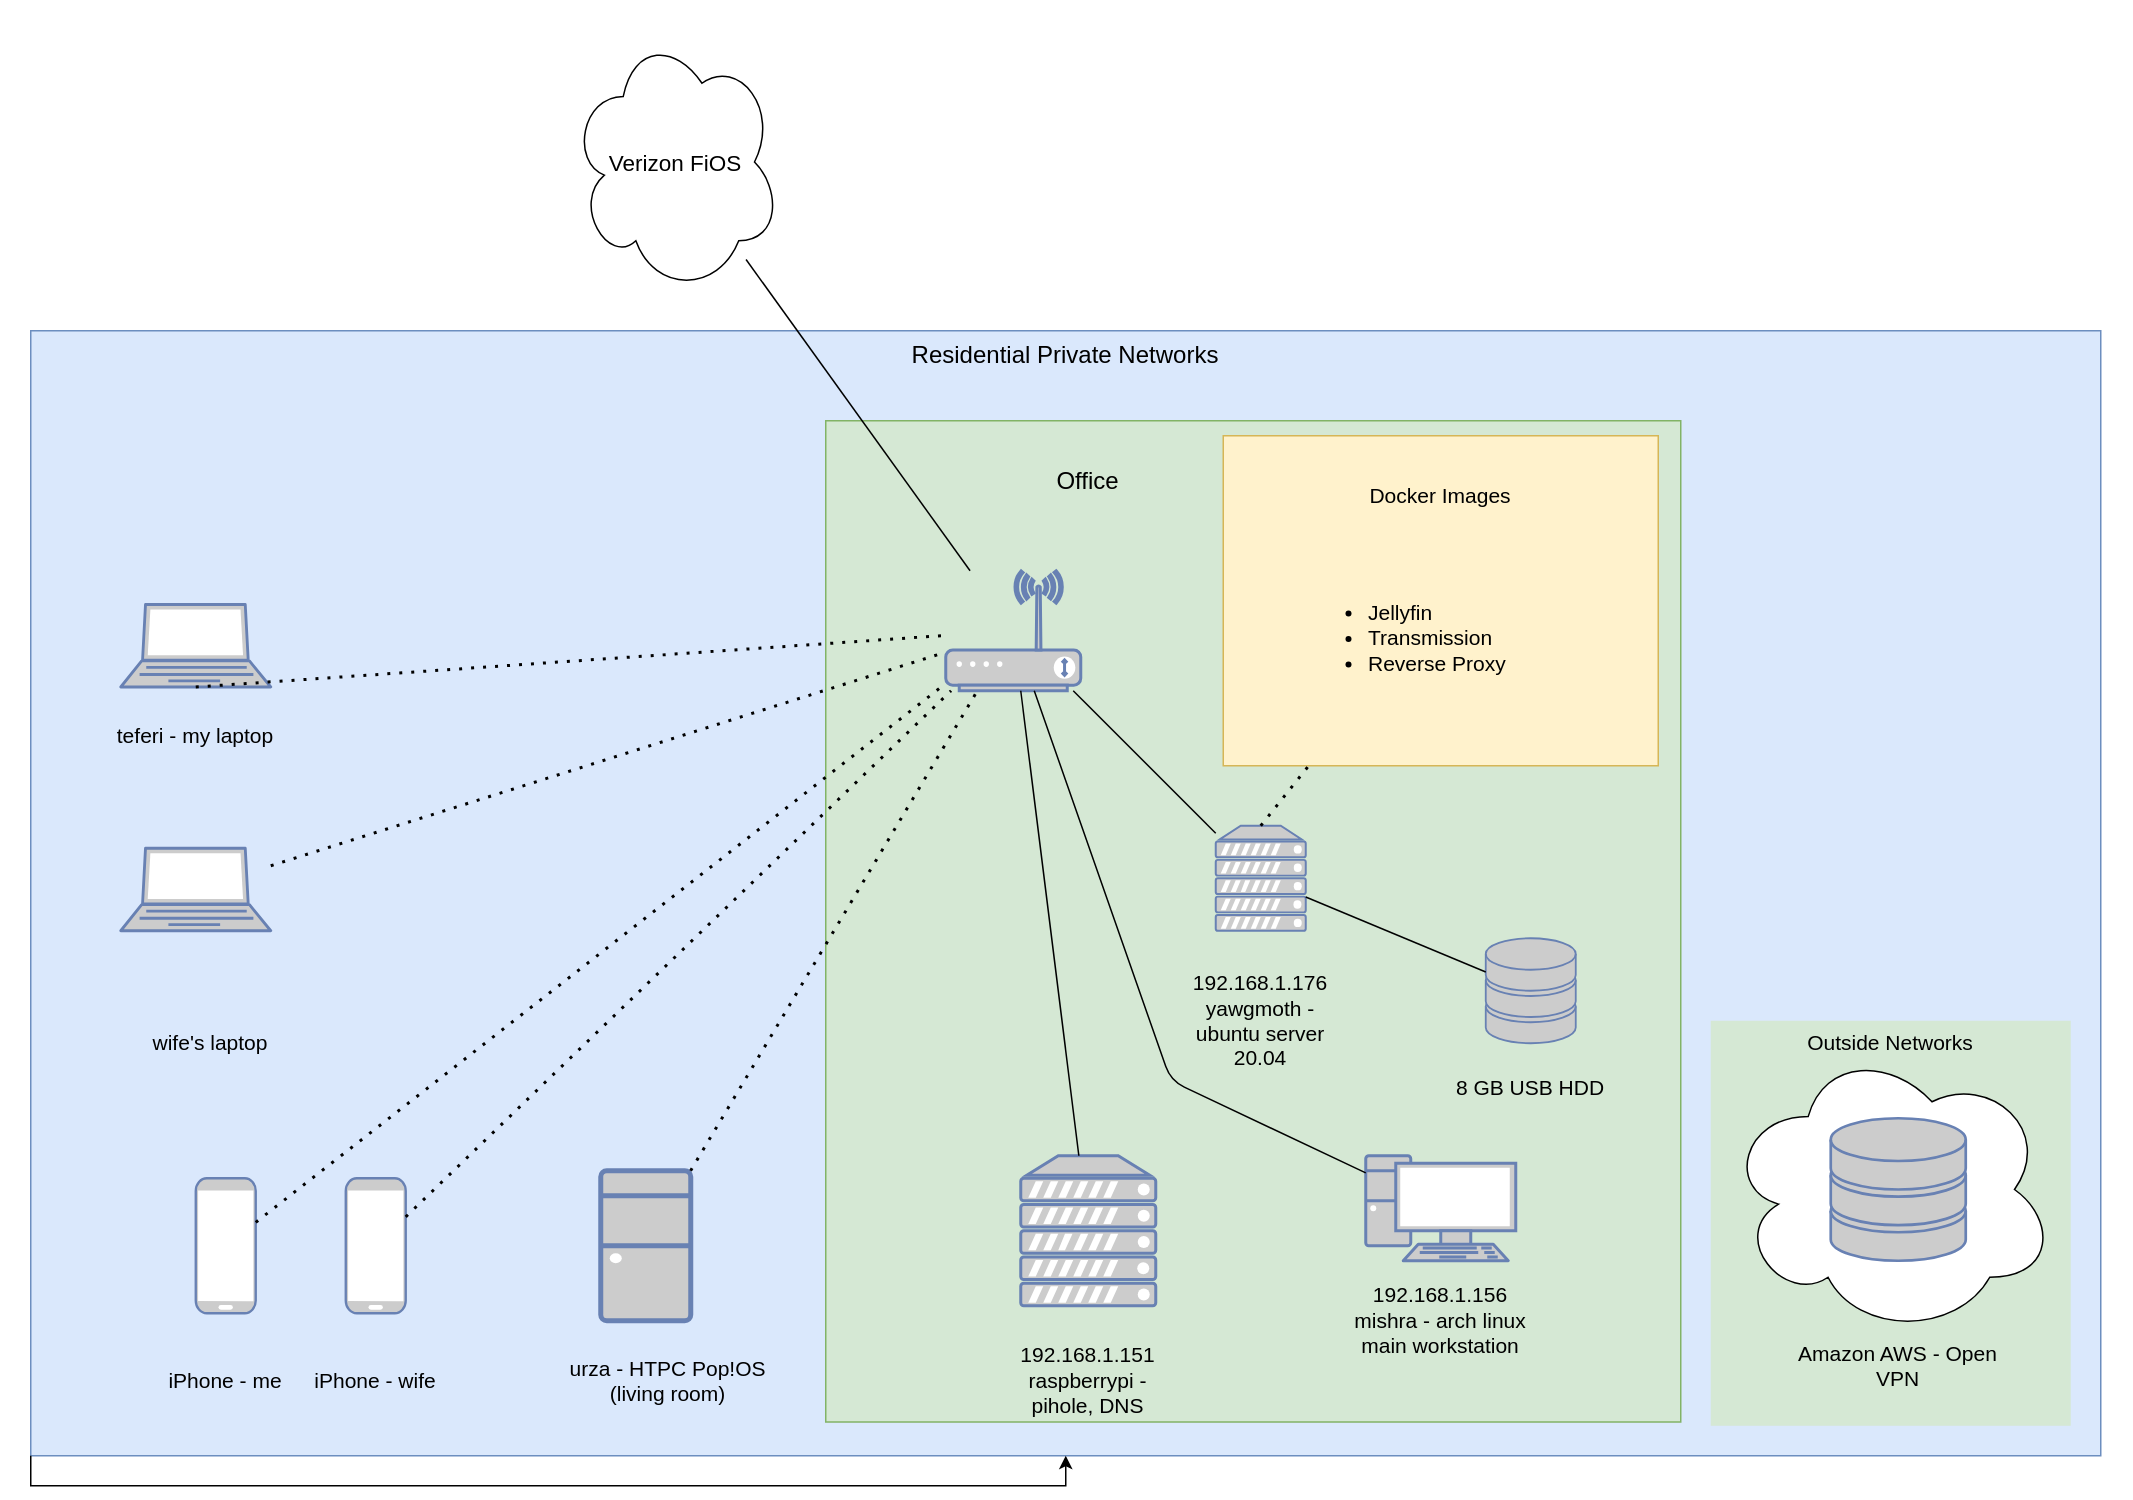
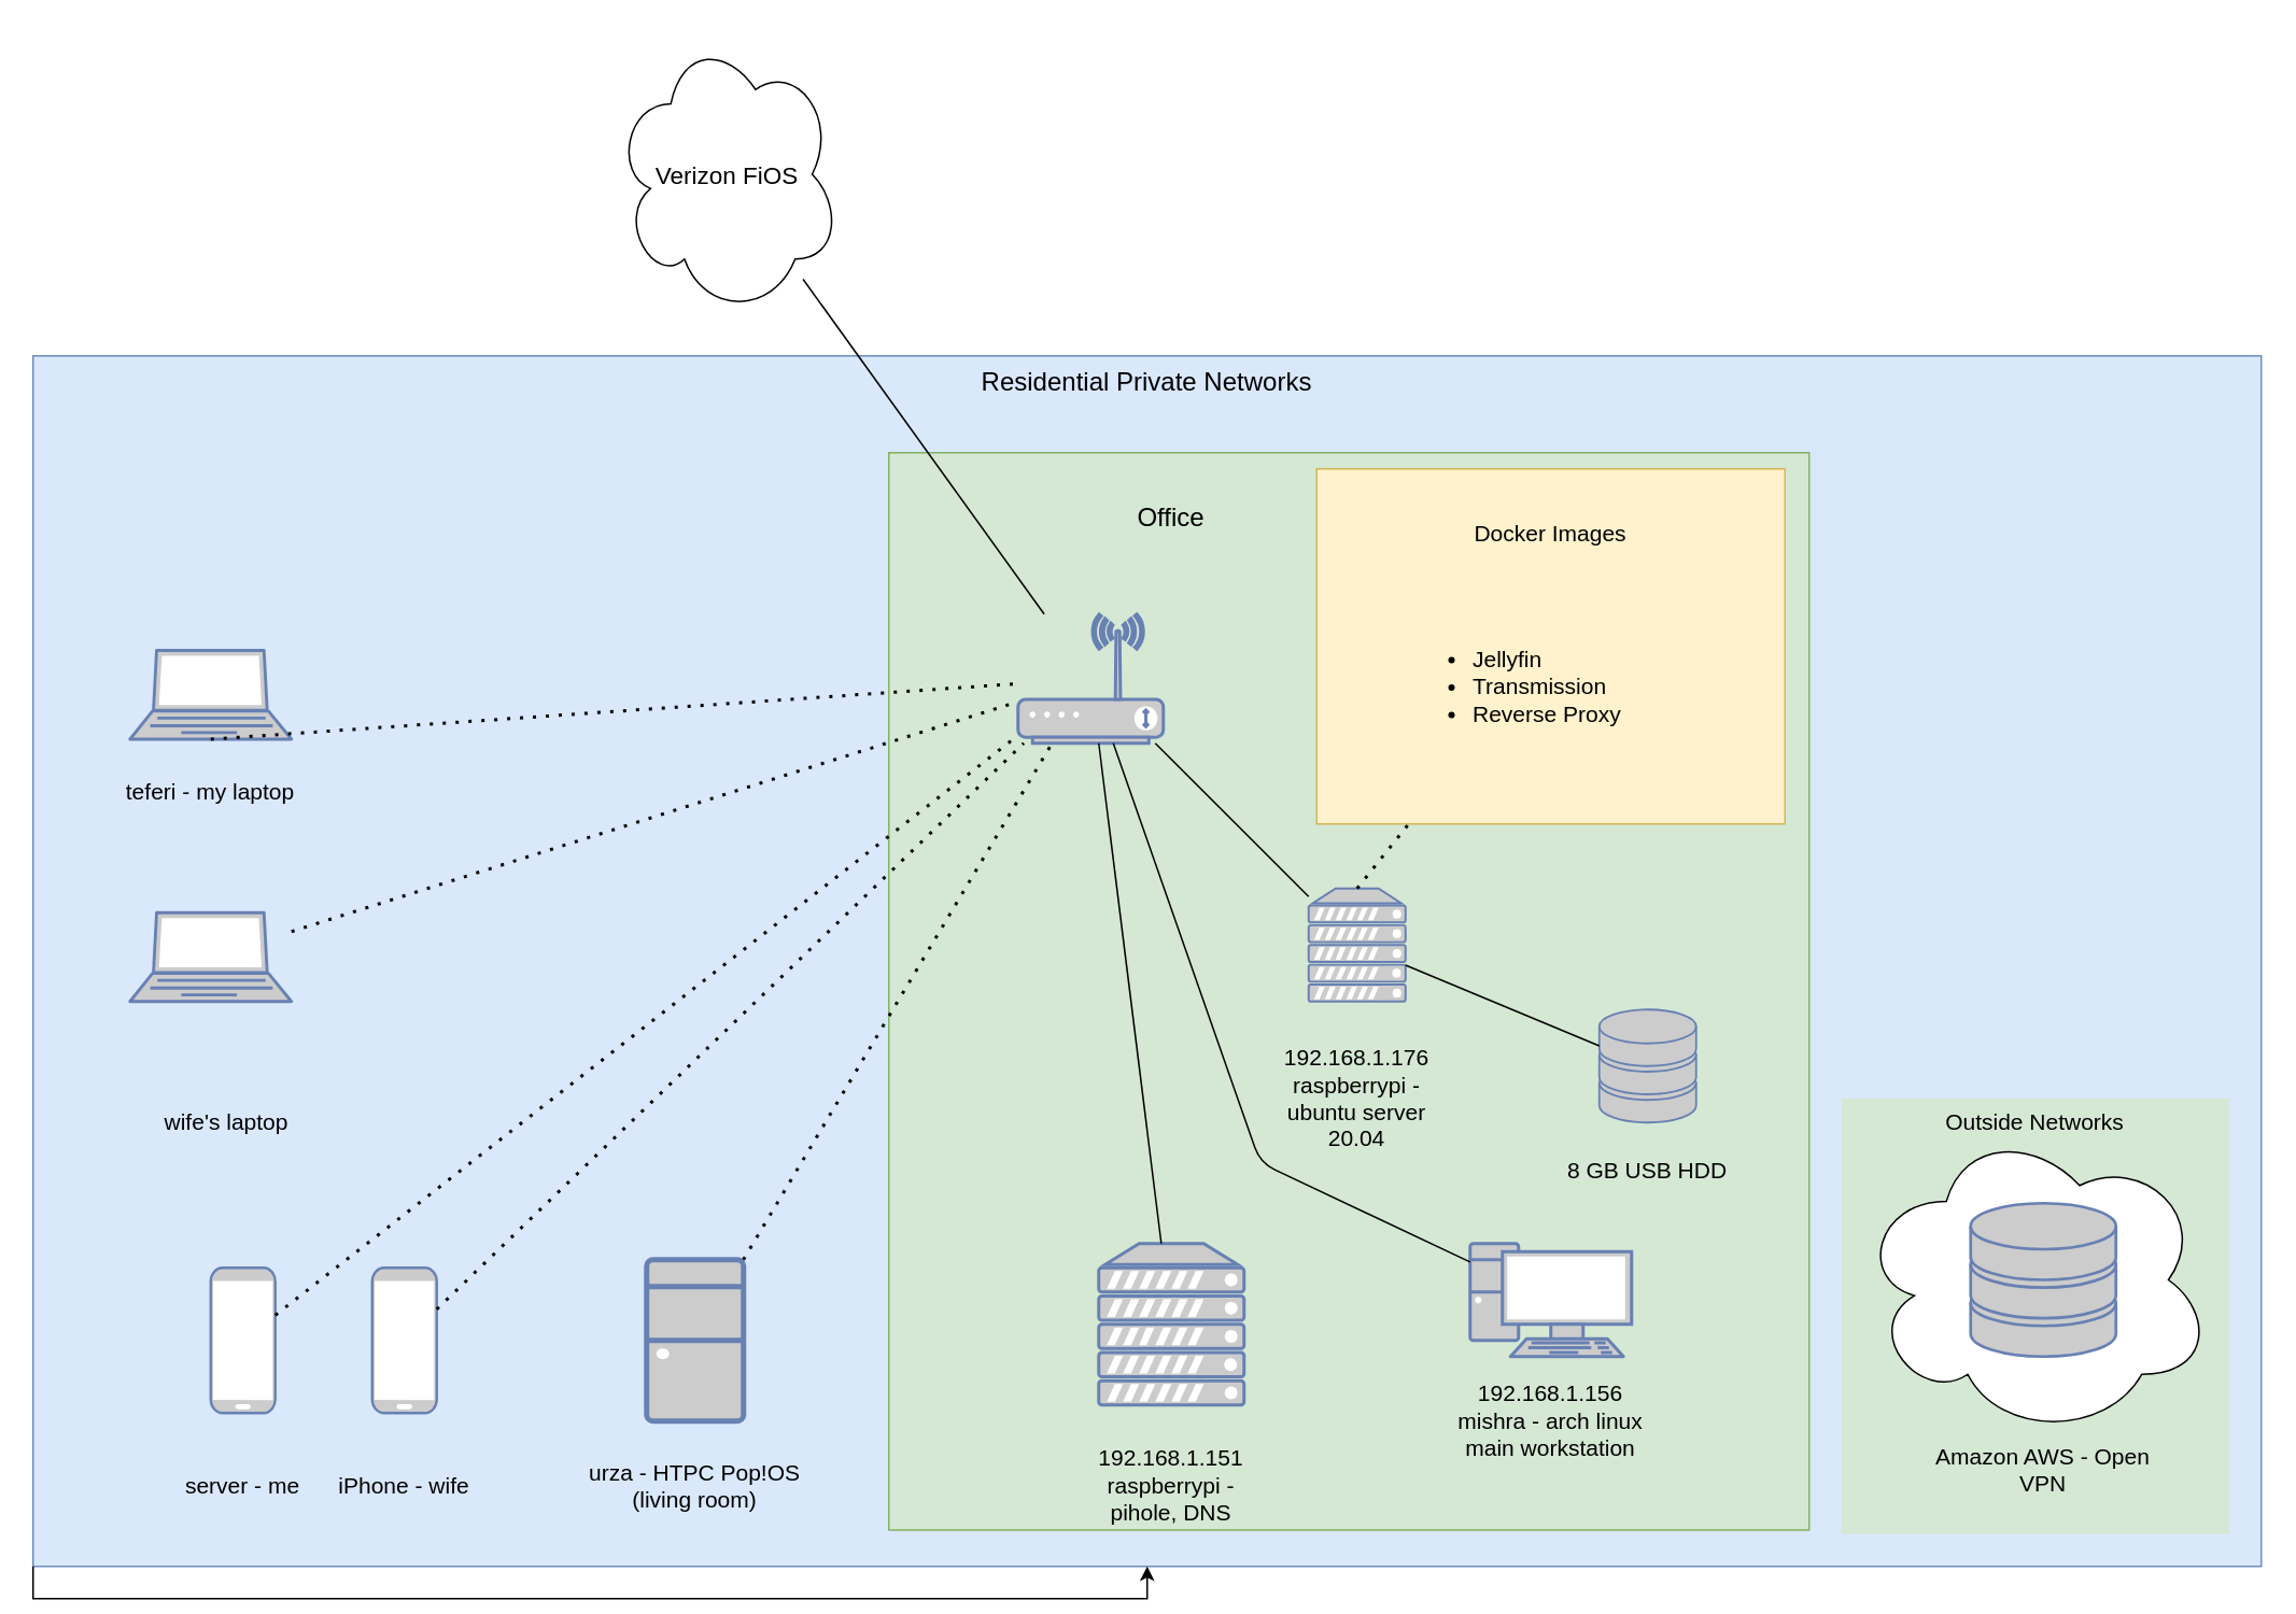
- <mxCell id="34" value="&lt;div style=&quot;font-size: 14px;&quot;&gt;192.168.1.176&lt;br style=&quot;font-size: 14px;&quot;&gt;&lt;/div&gt;&lt;div style=&quot;font-size: 14px;&quot;&gt;yawgmoth - ubuntu server 20.04&lt;/div&gt;" style="text;html=1;strokeColor=none;fillColor=none;align=center;verticalAlign=middle;whiteSpace=wrap;rounded=0;fontSize=14;" vertex="1" parent="1"><mxGeometry x="780" y="640" width="120" height="80" as="geometry" /></mxCell>
+ <mxCell id="34" value="&lt;div style=&quot;font-size: 14px;&quot;&gt;192.168.1.176&lt;br style=&quot;font-size: 14px;&quot;&gt;&lt;/div&gt;&lt;div style=&quot;font-size: 14px;&quot;&gt;raspberrypi - ubuntu server 20.04&lt;/div&gt;" style="text;html=1;strokeColor=none;fillColor=none;align=center;verticalAlign=middle;whiteSpace=wrap;rounded=0;fontSize=14;" vertex="1" parent="1"><mxGeometry x="780" y="640" width="120" height="80" as="geometry" /></mxCell>
- <mxCell id="29" value="iPhone - me" style="text;html=1;strokeColor=none;fillColor=none;align=center;verticalAlign=middle;whiteSpace=wrap;rounded=0;fontSize=14;" vertex="1" parent="1"><mxGeometry x="90" y="900" width="120" height="40" as="geometry" /></mxCell>
+ <mxCell id="29" value="server - me" style="text;html=1;strokeColor=none;fillColor=none;align=center;verticalAlign=middle;whiteSpace=wrap;rounded=0;fontSize=14;" vertex="1" parent="1"><mxGeometry x="90" y="900" width="120" height="40" as="geometry" /></mxCell>
- <mxCell id="31" value="urza - HTPC Pop!OS (living room)" style="text;html=1;strokeColor=none;fillColor=none;align=center;verticalAlign=middle;whiteSpace=wrap;rounded=0;fontSize=14;" vertex="1" parent="1"><mxGeometry x="375" y="900" width="140" height="40" as="geometry" /></mxCell>
+ <mxCell id="31" value="urza - HTPC Pop!OS (living room)" style="text;html=1;strokeColor=none;fillColor=none;align=center;verticalAlign=middle;whiteSpace=wrap;rounded=0;fontSize=14;" vertex="1" parent="1"><mxGeometry x="360" y="900" width="140" height="40" as="geometry" /></mxCell>
